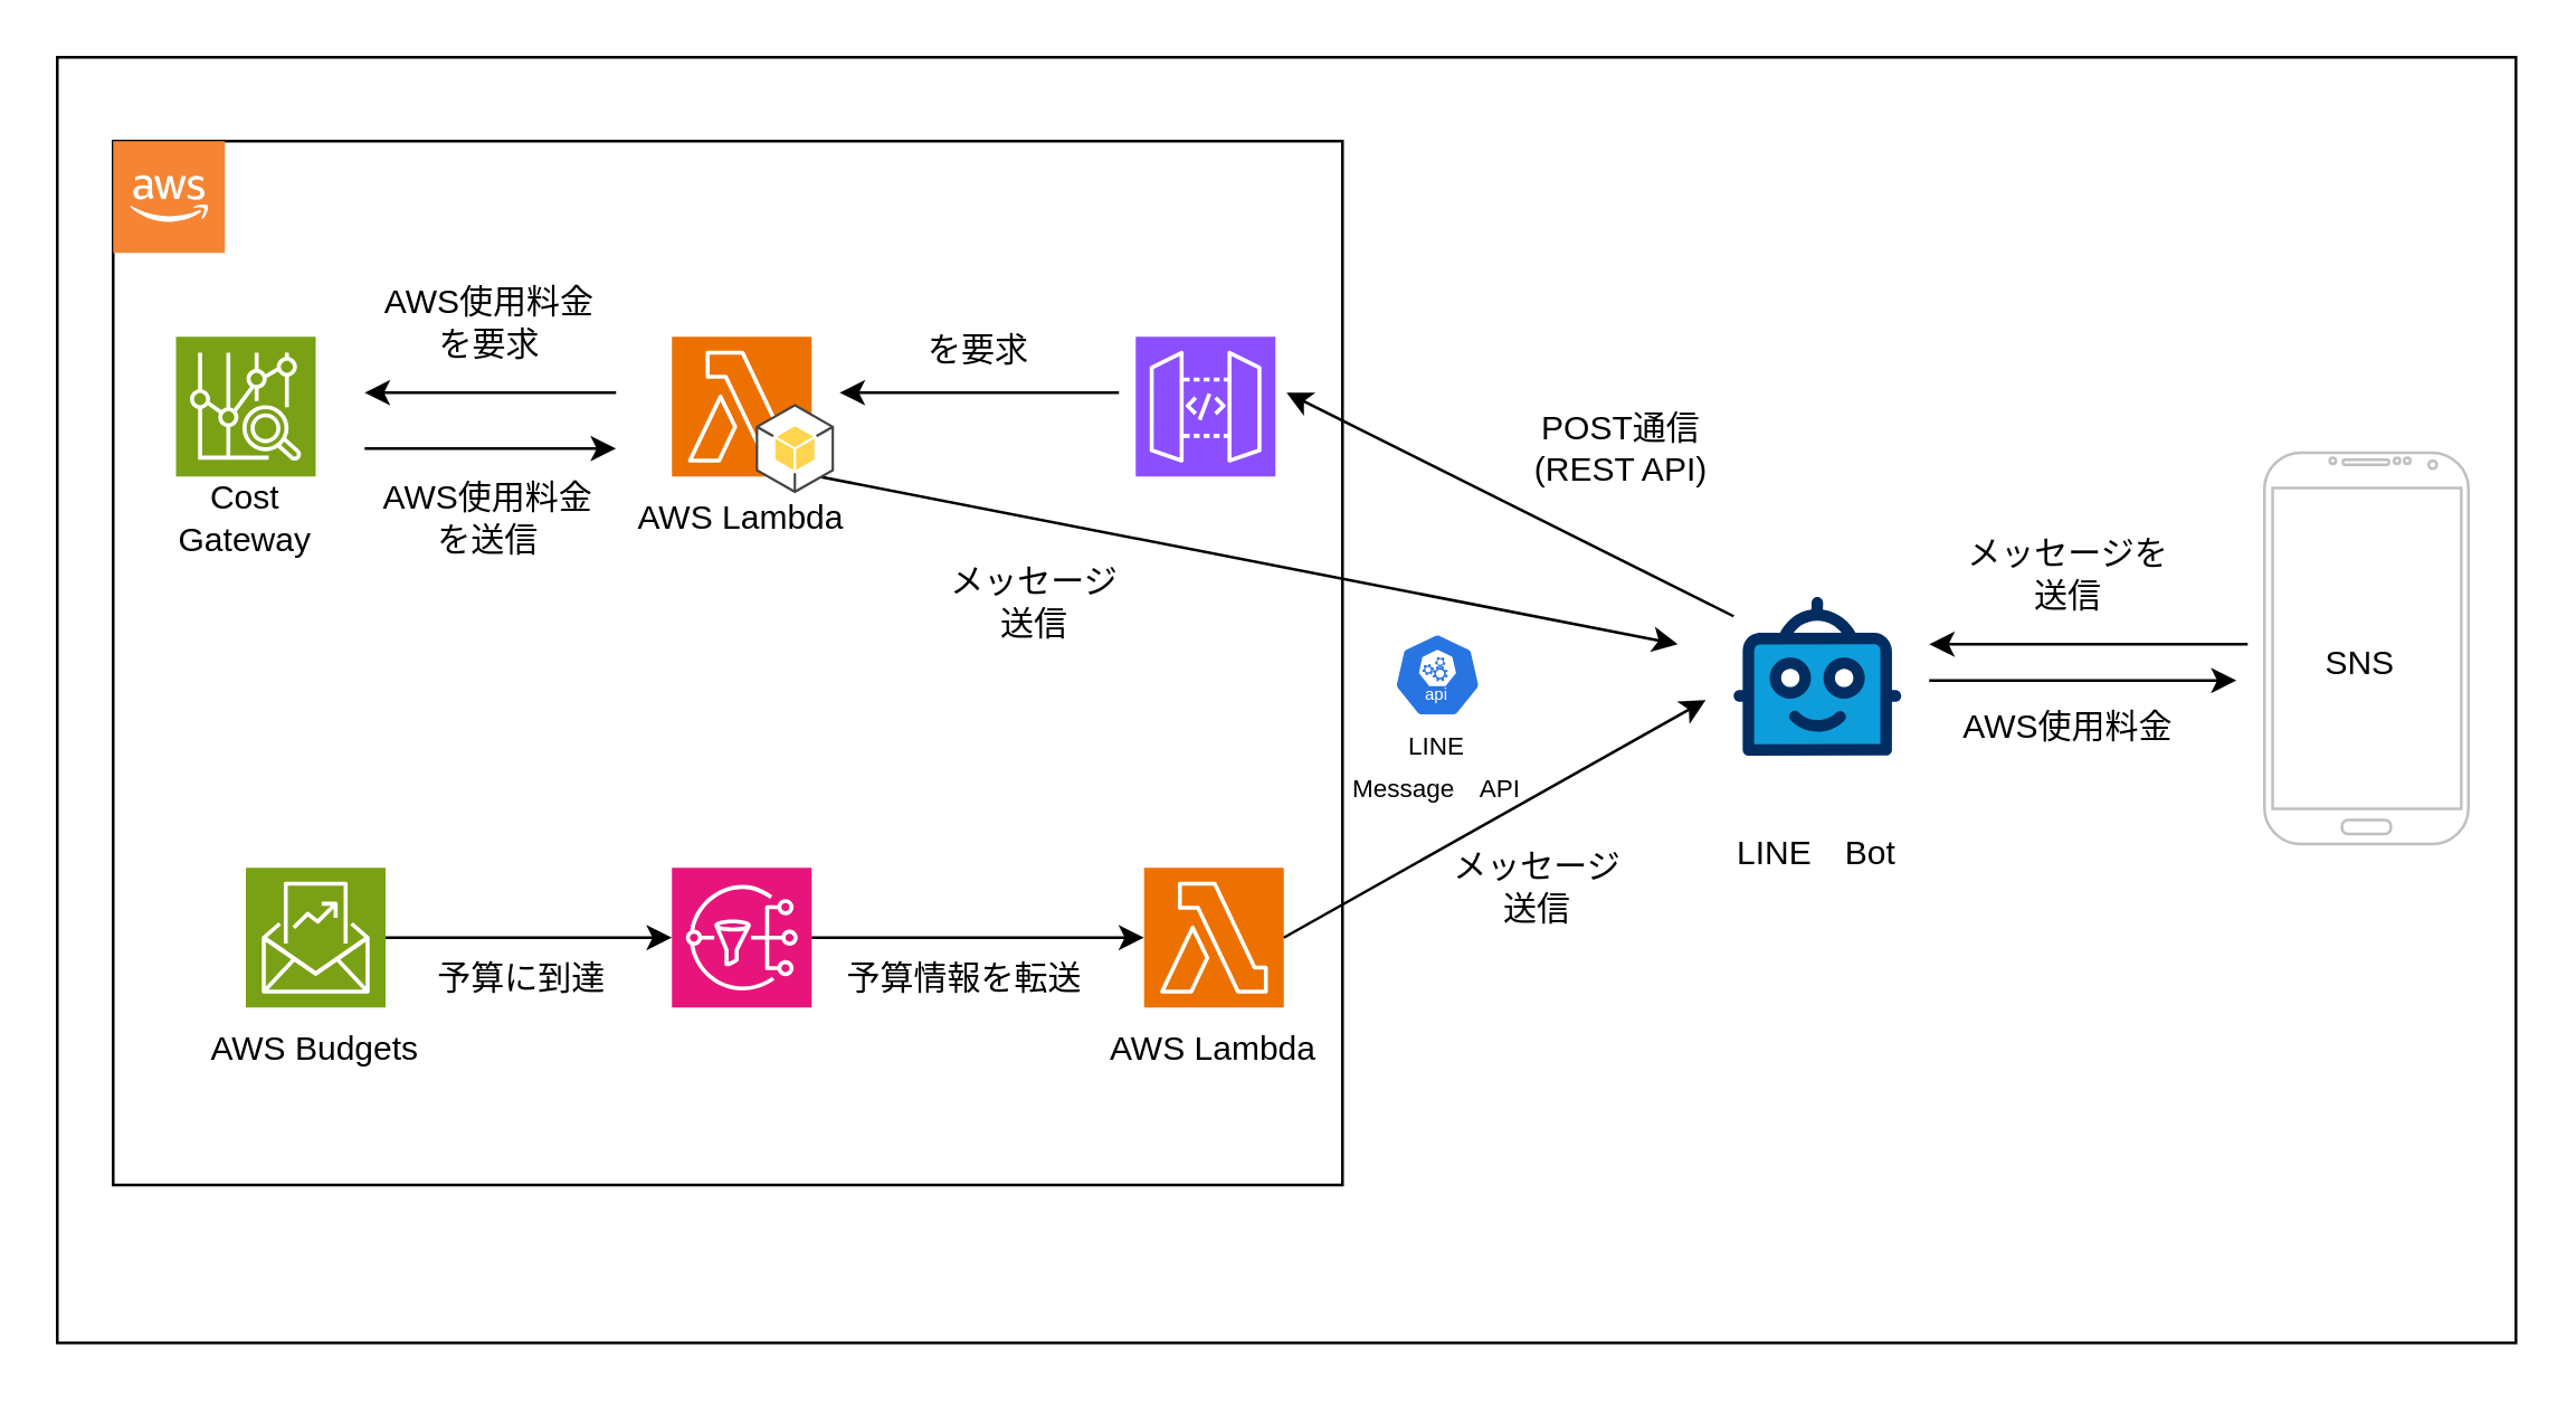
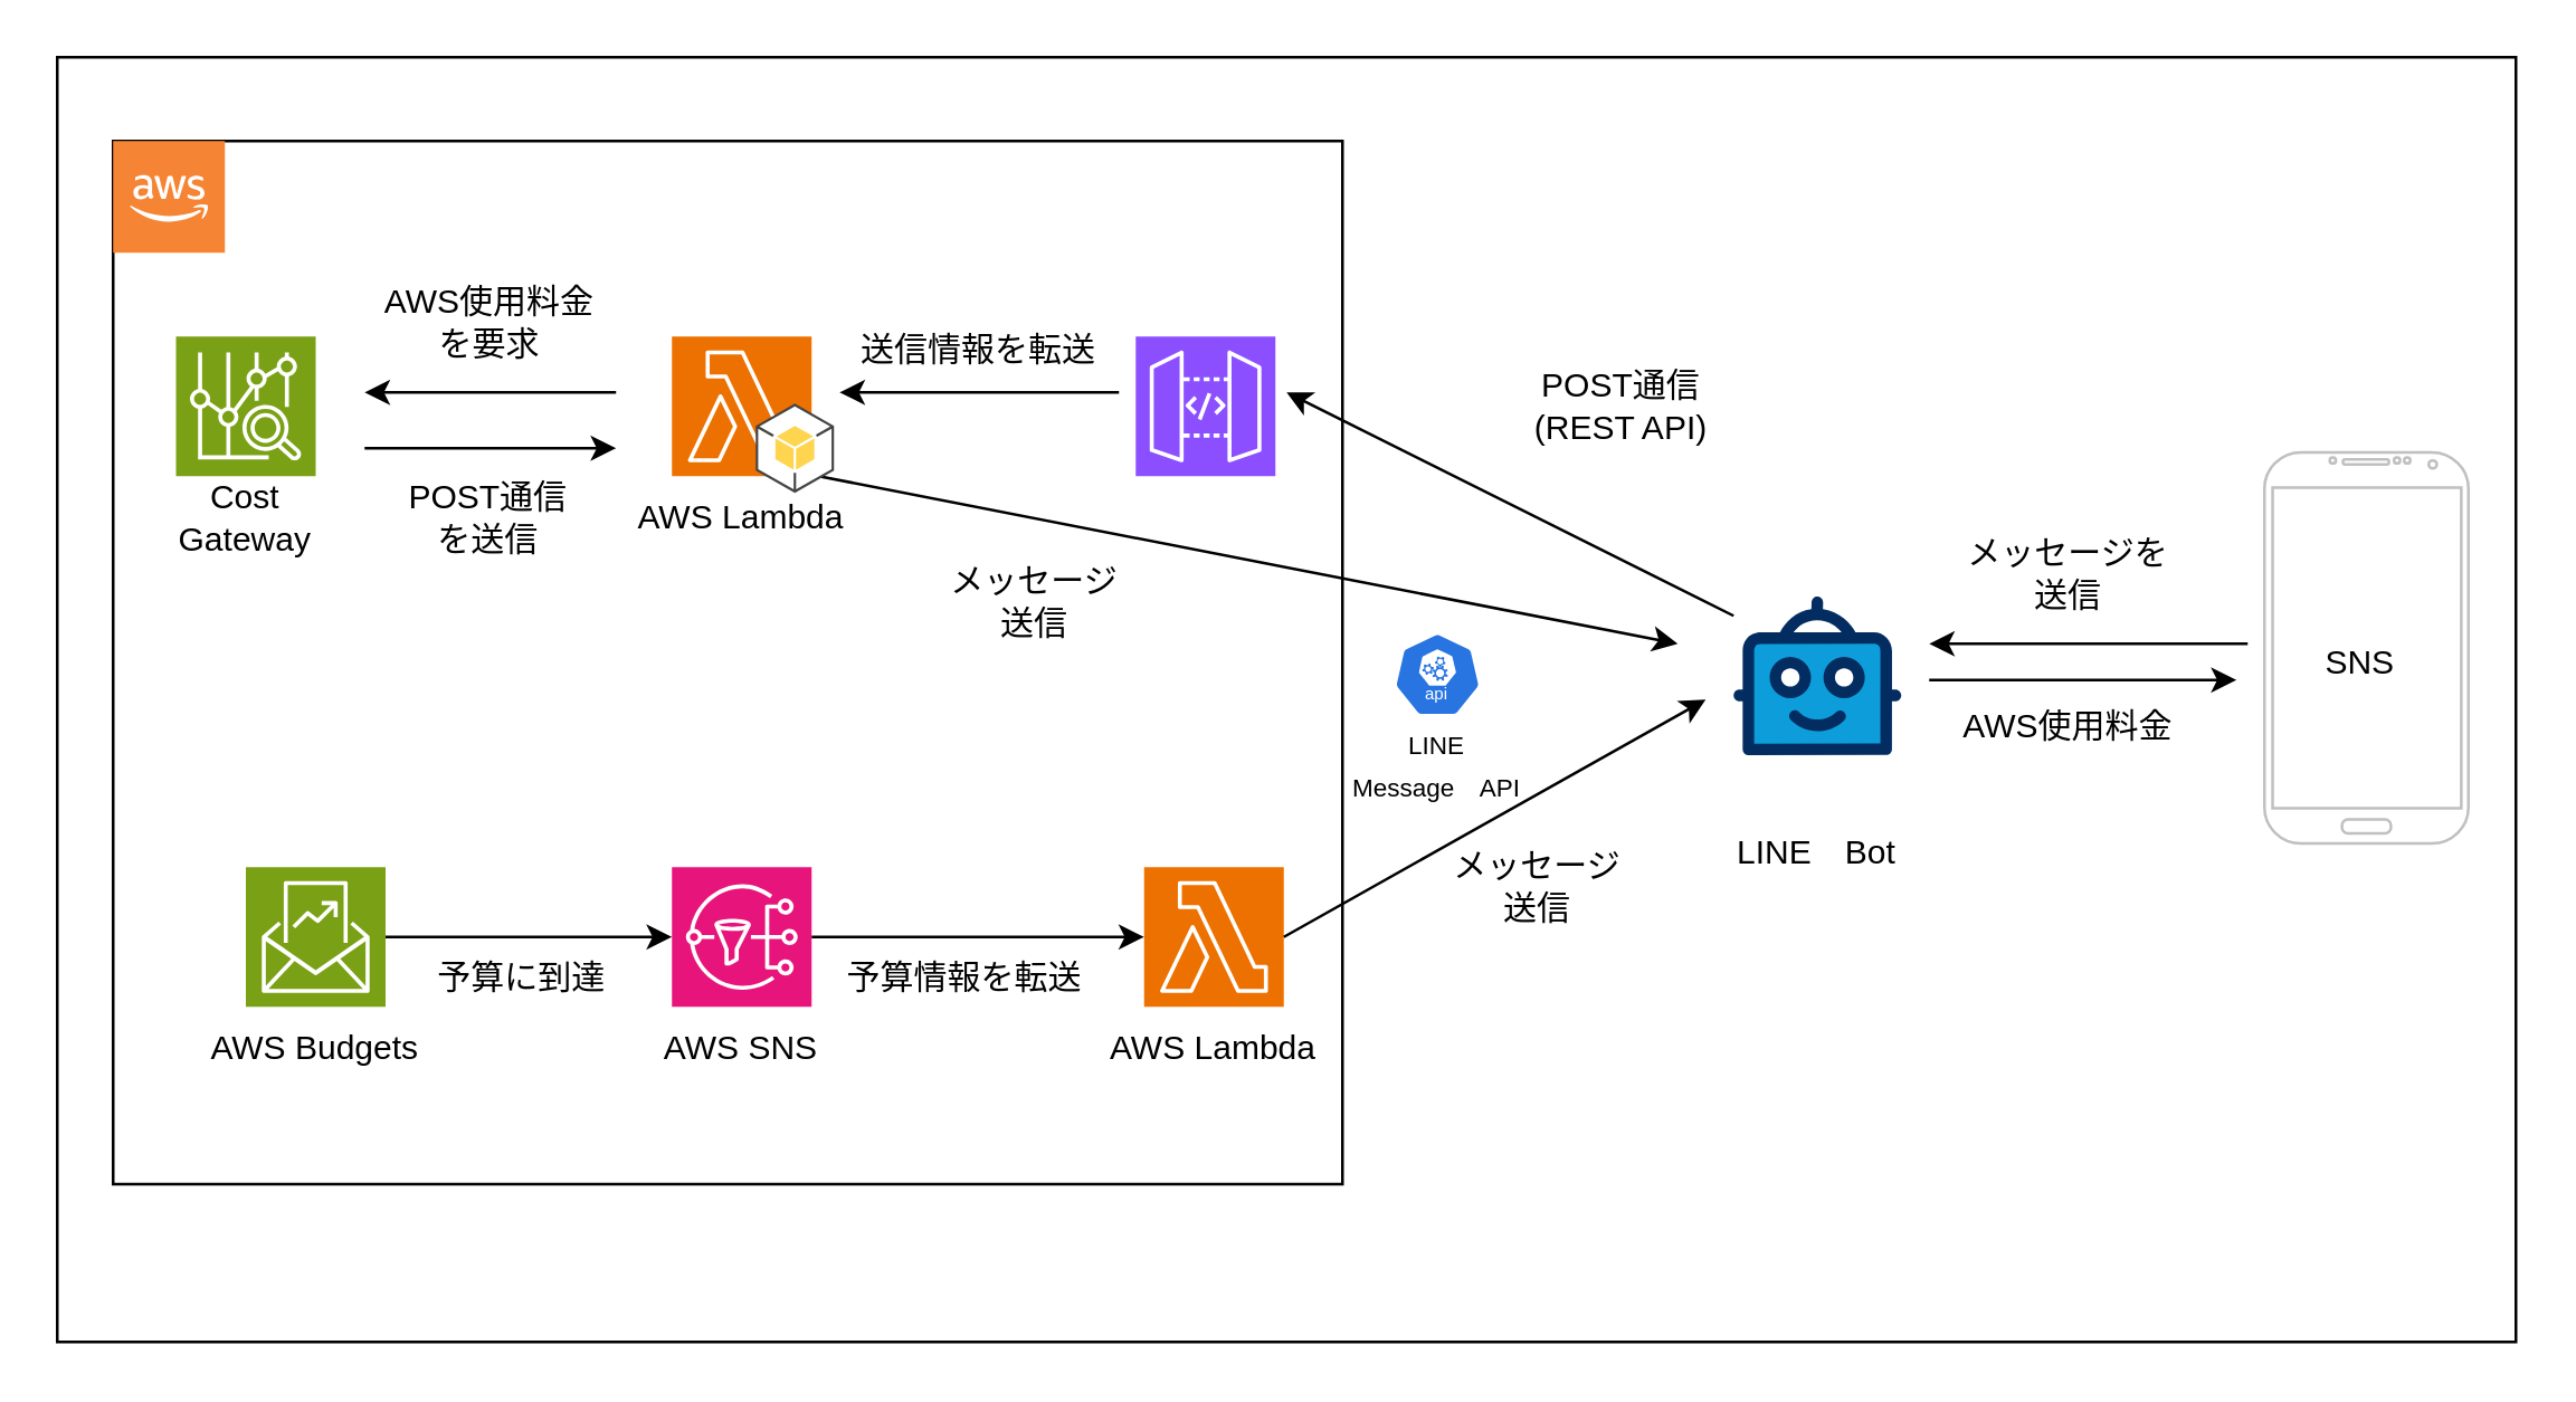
- <mxCell id="49" value="を要求" style="text;html=1;align=center;verticalAlign=middle;whiteSpace=wrap;rounded=0;" vertex="1" parent="1"><mxGeometry x="300" y="110" width="100" height="30" as="geometry" /></mxCell>
+ <mxCell id="49" value="送信情報を転送" style="text;html=1;align=center;verticalAlign=middle;whiteSpace=wrap;rounded=0;" vertex="1" parent="1"><mxGeometry x="300" y="110" width="100" height="30" as="geometry" /></mxCell>
- <mxCell id="47" value="POST通信&lt;div&gt;(REST API)&lt;/div&gt;" style="text;html=1;align=center;verticalAlign=middle;whiteSpace=wrap;rounded=0;" vertex="1" parent="1"><mxGeometry x="530" y="145" width="100" height="30" as="geometry" /></mxCell>
+ <mxCell id="47" value="POST通信&lt;div&gt;(REST API)&lt;/div&gt;" style="text;html=1;align=center;verticalAlign=middle;whiteSpace=wrap;rounded=0;" vertex="1" parent="1"><mxGeometry x="530" y="130" width="100" height="30" as="geometry" /></mxCell>
- <mxCell id="51" value="AWS使用料金&lt;div&gt;を送信&lt;/div&gt;" style="text;html=1;align=center;verticalAlign=middle;whiteSpace=wrap;rounded=0;" vertex="1" parent="1"><mxGeometry x="131.88" y="170" width="85" height="30" as="geometry" /></mxCell>
+ <mxCell id="51" value="POST通信&lt;div&gt;を送信&lt;/div&gt;" style="text;html=1;align=center;verticalAlign=middle;whiteSpace=wrap;rounded=0;" vertex="1" parent="1"><mxGeometry x="131.88" y="170" width="85" height="30" as="geometry" /></mxCell>
+ <mxCell id="20" value="AWS SNS" style="text;html=1;align=center;verticalAlign=middle;whiteSpace=wrap;rounded=0;" vertex="1" parent="18"><mxGeometry y="50" width="60" height="30" as="geometry" /></mxCell>
